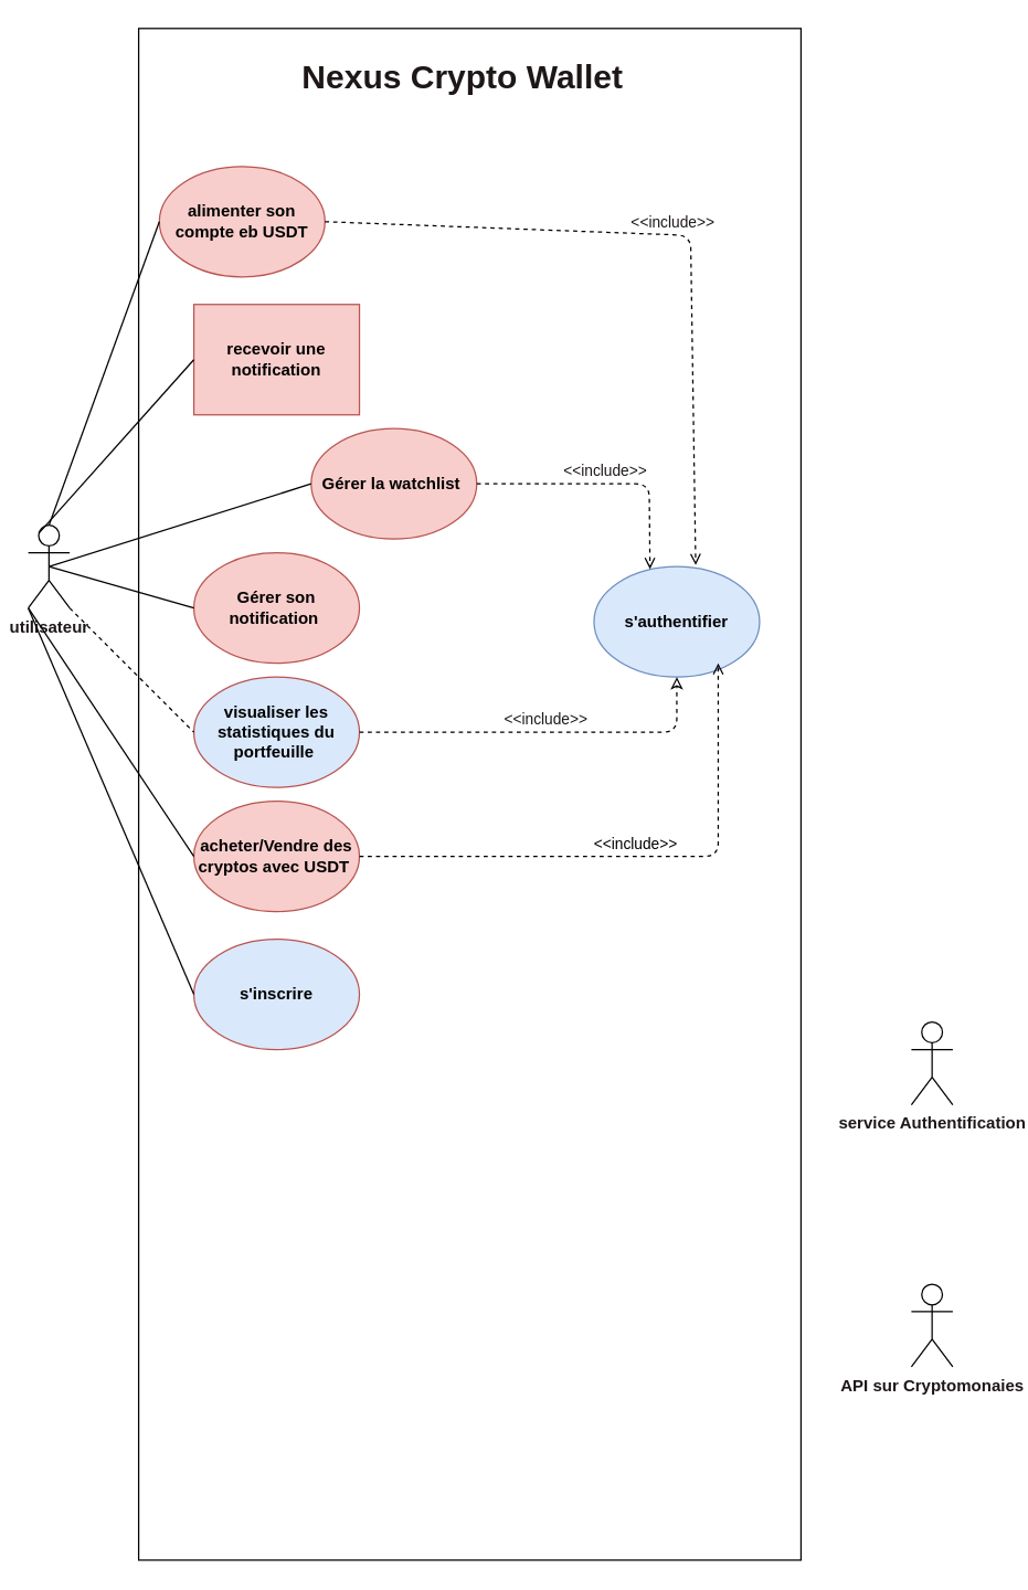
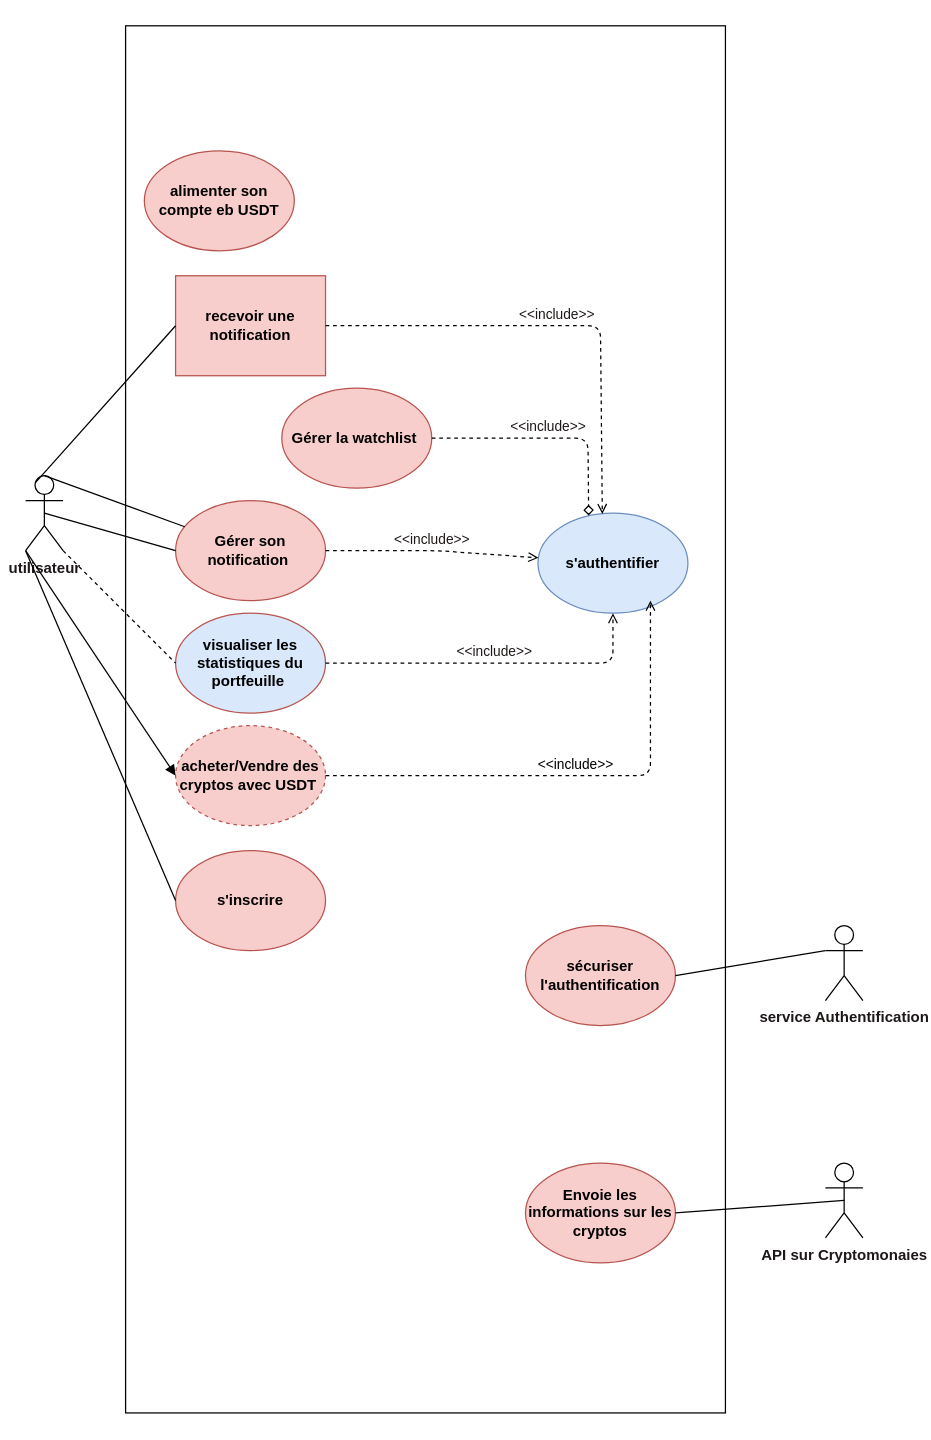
- <mxCell id="3" value="&lt;h1 style=&quot;box-sizing: border-box; border: 0px solid; --tw-border-spacing-x: 0; --tw-border-spacing-y: 0; --tw-translate-x: 0; --tw-translate-y: 0; --tw-rotate: 0; --tw-skew-x: 0; --tw-skew-y: 0; --tw-scale-x: 1; --tw-scale-y: 1; --tw-pan-x: ; --tw-pan-y: ; --tw-pinch-zoom: ; --tw-scroll-snap-strictness: proximity; --tw-gradient-from-position: ; --tw-gradient-via-position: ; --tw-gradient-to-position: ; --tw-ordinal: ; --tw-slashed-zero: ; --tw-numeric-figure: ; --tw-numeric-spacing: ; --tw-numeric-fraction: ; --tw-ring-inset: ; --tw-ring-offset-width: 0px; --tw-ring-offset-color: #fff; --tw-ring-color: rgba(59,130,246,.5); --tw-ring-offset-shadow: 0 0 #0000; --tw-ring-shadow: 0 0 #0000; --tw-shadow: 0 0 #0000; --tw-shadow-colored: 0 0 #0000; --tw-blur: ; --tw-brightness: ; --tw-contrast: ; --tw-grayscale: ; --tw-hue-rotate: ; --tw-invert: ; --tw-saturate: ; --tw-sepia: ; --tw-drop-shadow: ; --tw-backdrop-blur: ; --tw-backdrop-brightness: ; --tw-backdrop-contrast: ; --tw-backdrop-grayscale: ; --tw-backdrop-hue-rotate: ; --tw-backdrop-invert: ; --tw-backdrop-opacity: ; --tw-backdrop-saturate: ; --tw-backdrop-sepia: ; --tw-contain-size: ; --tw-contain-layout: ; --tw-contain-paint: ; --tw-contain-style: ; font-size: 1.5rem; margin: 0px; font-family: &amp;quot;Nunito Sans&amp;quot;, sans-serif; line-height: 2rem; text-align: start; background-color: rgb(255, 255, 255);&quot; class=&quot;sc-6a4c5dd9-0 dXTcni&quot;&gt;&lt;font color=&quot;#1e1717&quot;&gt;Nexus Crypto Wallet&lt;/font&gt;&lt;/h1&gt;" style="text;html=1;strokeColor=none;fillColor=none;align=center;verticalAlign=middle;whiteSpace=wrap;rounded=0;" parent="1" vertex="1"><mxGeometry x="200" y="40" width="270" height="30" as="geometry" /></mxCell>
- <mxCell id="26" value="&amp;lt;&amp;lt;include&amp;gt;&amp;gt;" style="html=1;verticalAlign=bottom;labelBackgroundColor=none;endArrow=open;endFill=0;dashed=1;fontColor=#1e1717;exitX=1;exitY=0.5;exitDx=0;exitDy=0;entryX=0.614;entryY=-0.014;entryDx=0;entryDy=0;entryPerimeter=0;" parent="1" source="5" target="25" edge="1"><mxGeometry width="160" relative="1" as="geometry"><mxPoint x="300" y="370" as="sourcePoint" /><mxPoint x="460" y="370" as="targetPoint" /><Array as="points"><mxPoint x="500" y="170" /></Array></mxGeometry></mxCell>
+ <mxCell id="27" value="&amp;lt;&amp;lt;include&amp;gt;&amp;gt;" style="html=1;verticalAlign=bottom;labelBackgroundColor=none;endArrow=open;endFill=0;dashed=1;fontColor=#1e1717;exitX=1;exitY=0.5;exitDx=0;exitDy=0;entryX=0.429;entryY=0.009;entryDx=0;entryDy=0;entryPerimeter=0;" parent="1" source="6" target="25" edge="1"><mxGeometry width="160" relative="1" as="geometry"><mxPoint x="320" y="380" as="sourcePoint" /><mxPoint x="480" y="380" as="targetPoint" /><Array as="points"><mxPoint x="480" y="260" /></Array></mxGeometry></mxCell>
- <mxCell id="15" value="" style="endArrow=none;html=1;fontColor=#1e1717;exitX=0.5;exitY=0;exitDx=0;exitDy=0;exitPerimeter=0;entryX=0;entryY=0.5;entryDx=0;entryDy=0;" parent="1" source="4" target="5" edge="1"><mxGeometry width="50" height="50" relative="1" as="geometry"><mxPoint x="960" y="620" as="sourcePoint" /><mxPoint x="1010" y="570" as="targetPoint" /></mxGeometry></mxCell>
+ <mxCell id="15" value="" style="endArrow=none;html=1;fontColor=#1e1717;exitX=0.5;exitY=0;exitDx=0;exitDy=0;exitPerimeter=0;" parent="1" source="4" target="8" edge="1"><mxGeometry width="50" height="50" relative="1" as="geometry"><mxPoint x="960" y="620" as="sourcePoint" /><mxPoint x="1010" y="570" as="targetPoint" /></mxGeometry></mxCell>
- <mxCell id="17" value="" style="endArrow=none;html=1;fontColor=#1e1717;exitX=0.5;exitY=0.5;exitDx=0;exitDy=0;exitPerimeter=0;entryX=0;entryY=0.5;entryDx=0;entryDy=0;" parent="1" source="4" target="7" edge="1"><mxGeometry width="50" height="50" relative="1" as="geometry"><mxPoint x="480" y="420" as="sourcePoint" /><mxPoint x="530" y="370" as="targetPoint" /></mxGeometry></mxCell>
- <mxCell id="28" value="&amp;lt;&amp;lt;include&amp;gt;&amp;gt;" style="html=1;verticalAlign=bottom;labelBackgroundColor=none;endArrow=open;endFill=0;dashed=1;fontColor=#1e1717;exitX=1;exitY=0.5;exitDx=0;exitDy=0;entryX=0.338;entryY=0.022;entryDx=0;entryDy=0;entryPerimeter=0;" parent="1" source="7" target="25" edge="1"><mxGeometry width="160" relative="1" as="geometry"><mxPoint x="320" y="380" as="sourcePoint" /><mxPoint x="480" y="380" as="targetPoint" /><Array as="points"><mxPoint x="470" y="350" /></Array></mxGeometry></mxCell>
+ <mxCell id="28" value="&amp;lt;&amp;lt;include&amp;gt;&amp;gt;" style="html=1;verticalAlign=bottom;labelBackgroundColor=none;endArrow=diamond;endFill=0;dashed=1;fontColor=#1e1717;exitX=1;exitY=0.5;exitDx=0;exitDy=0;entryX=0.338;entryY=0.022;entryDx=0;entryDy=0;entryPerimeter=0;" parent="1" source="7" target="25" edge="1"><mxGeometry width="160" relative="1" as="geometry"><mxPoint x="320" y="380" as="sourcePoint" /><mxPoint x="480" y="380" as="targetPoint" /><Array as="points"><mxPoint x="470" y="350" /></Array></mxGeometry></mxCell>
+ <mxCell id="29" value="&amp;lt;&amp;lt;include&amp;gt;&amp;gt;" style="html=1;verticalAlign=bottom;labelBackgroundColor=none;endArrow=open;endFill=0;dashed=1;fontColor=#1e1717;exitX=1;exitY=0.5;exitDx=0;exitDy=0;" parent="1" source="8" target="25" edge="1"><mxGeometry width="160" relative="1" as="geometry"><mxPoint x="320" y="380" as="sourcePoint" /><mxPoint x="480" y="380" as="targetPoint" /><Array as="points"><mxPoint x="350" y="440" /></Array></mxGeometry></mxCell>
- <mxCell id="30" value="&amp;lt;&amp;lt;include&amp;gt;&amp;gt;" style="html=1;verticalAlign=bottom;labelBackgroundColor=none;endArrow=classic;endFill=0;dashed=1;fontColor=#1e1717;exitX=1;exitY=0.5;exitDx=0;exitDy=0;entryX=0.5;entryY=1;entryDx=0;entryDy=0;" parent="1" source="9" target="25" edge="1"><mxGeometry width="160" relative="1" as="geometry"><mxPoint x="320" y="470" as="sourcePoint" /><mxPoint x="480" y="470" as="targetPoint" /><Array as="points"><mxPoint x="490" y="530" /></Array></mxGeometry></mxCell>
+ <mxCell id="30" value="&amp;lt;&amp;lt;include&amp;gt;&amp;gt;" style="html=1;verticalAlign=bottom;labelBackgroundColor=none;endArrow=open;endFill=0;dashed=1;fontColor=#1e1717;exitX=1;exitY=0.5;exitDx=0;exitDy=0;entryX=0.5;entryY=1;entryDx=0;entryDy=0;" parent="1" source="9" target="25" edge="1"><mxGeometry width="160" relative="1" as="geometry"><mxPoint x="320" y="470" as="sourcePoint" /><mxPoint x="480" y="470" as="targetPoint" /><Array as="points"><mxPoint x="490" y="530" /></Array></mxGeometry></mxCell>
- <mxCell id="20" value="" style="endArrow=none;html=1;fontColor=#1e1717;exitX=0;exitY=1;exitDx=0;exitDy=0;exitPerimeter=0;entryX=0;entryY=0.5;entryDx=0;entryDy=0;" parent="1" source="4" target="10" edge="1"><mxGeometry width="50" height="50" relative="1" as="geometry"><mxPoint x="480" y="420" as="sourcePoint" /><mxPoint x="530" y="370" as="targetPoint" /></mxGeometry></mxCell>
+ <mxCell id="20" value="" style="endArrow=block;html=1;fontColor=#1e1717;exitX=0;exitY=1;exitDx=0;exitDy=0;exitPerimeter=0;entryX=0;entryY=0.5;entryDx=0;entryDy=0;" parent="1" source="4" target="10" edge="1"><mxGeometry width="50" height="50" relative="1" as="geometry"><mxPoint x="480" y="420" as="sourcePoint" /><mxPoint x="530" y="370" as="targetPoint" /></mxGeometry></mxCell>
- <mxCell id="10" value="acheter/Vendre des cryptos avec USDT&amp;nbsp;&lt;br&gt;" style="ellipse;whiteSpace=wrap;html=1;fontStyle=1;fillColor=#f8cecc;strokeColor=#b85450;" parent="1" vertex="1"><mxGeometry x="140" y="580" width="120" height="80" as="geometry" /></mxCell>
+ <mxCell id="10" value="acheter/Vendre des cryptos avec USDT&amp;nbsp;&lt;br&gt;" style="ellipse;whiteSpace=wrap;html=1;fontStyle=1;fillColor=#f8cecc;strokeColor=#b85450;dashed=1;" parent="1" vertex="1"><mxGeometry x="140" y="580" width="120" height="80" as="geometry" /></mxCell>
- <mxCell id="23" value="s'inscrire" style="ellipse;whiteSpace=wrap;html=1;fontStyle=1;fillColor=#dae8fc;strokeColor=#b85450;" parent="1" vertex="1"><mxGeometry x="140" y="680" width="120" height="80" as="geometry" /></mxCell>
+ <mxCell id="23" value="s'inscrire" style="ellipse;whiteSpace=wrap;html=1;fontStyle=1;fillColor=#f8cecc;strokeColor=#b85450;" parent="1" vertex="1"><mxGeometry x="140" y="680" width="120" height="80" as="geometry" /></mxCell>
+ <mxCell id="21" value="" style="endArrow=none;html=1;fontColor=#1e1717;entryX=0;entryY=0.333;entryDx=0;entryDy=0;entryPerimeter=0;exitX=1;exitY=0.5;exitDx=0;exitDy=0;" parent="1" source="12" target="11" edge="1"><mxGeometry width="50" height="50" relative="1" as="geometry"><mxPoint x="480" y="950" as="sourcePoint" /><mxPoint x="530" y="900" as="targetPoint" /></mxGeometry></mxCell>
+ <mxCell id="12" value="sécuriser l'authentification&lt;br&gt;" style="ellipse;whiteSpace=wrap;html=1;fontStyle=1;fillColor=#f8cecc;strokeColor=#b85450;" parent="1" vertex="1"><mxGeometry x="420" y="740" width="120" height="80" as="geometry" /></mxCell>
+ <mxCell id="22" value="" style="endArrow=none;html=1;fontColor=#1e1717;entryX=0.5;entryY=0.5;entryDx=0;entryDy=0;entryPerimeter=0;exitX=1;exitY=0.5;exitDx=0;exitDy=0;" parent="1" source="14" target="13" edge="1"><mxGeometry width="50" height="50" relative="1" as="geometry"><mxPoint x="480" y="950" as="sourcePoint" /><mxPoint x="530" y="900" as="targetPoint" /></mxGeometry></mxCell>
+ <mxCell id="14" value="Envoie les informations sur les cryptos" style="ellipse;whiteSpace=wrap;html=1;fontStyle=1;fillColor=#f8cecc;strokeColor=#b85450;" parent="1" vertex="1"><mxGeometry x="420" y="930" width="120" height="80" as="geometry" /></mxCell>
